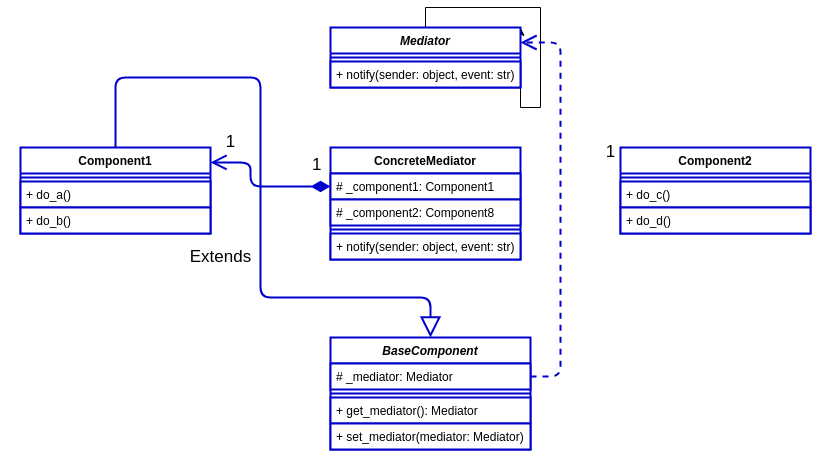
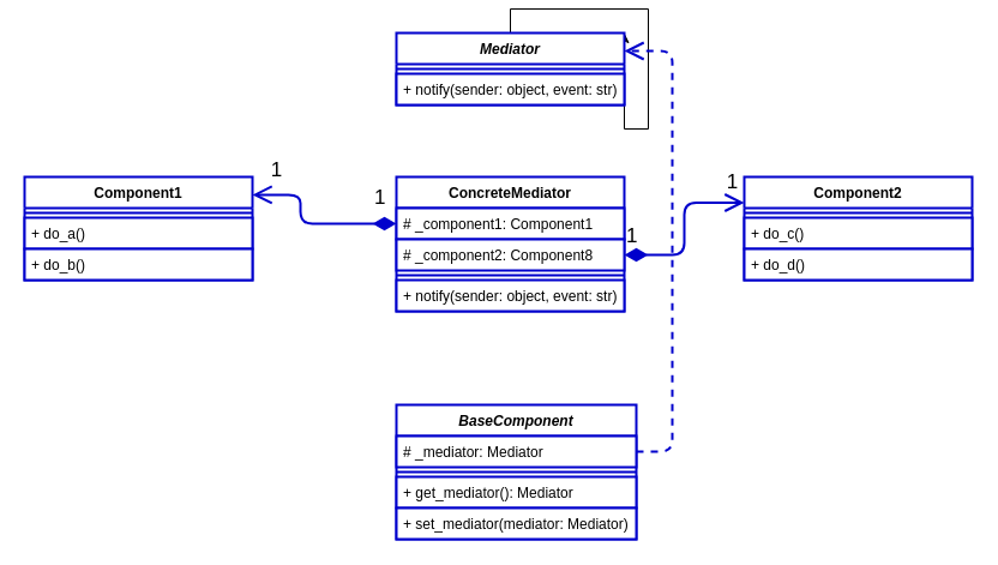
- <mxCell id="28" value="Extends" style="endArrow=block;endSize=16;endFill=0;html=1;labelBackgroundColor=none;strokeColor=#0000CC;strokeWidth=2;fontSize=17;fontColor=#000000;exitX=0.5;exitY=0;exitDx=0;exitDy=0;entryX=0.5;entryY=0;entryDx=0;entryDy=0;" parent="1" source="21" target="15" edge="1"><mxGeometry x="0.225" y="-40" width="160" relative="1" as="geometry"><mxPoint x="360" y="240" as="sourcePoint" /><mxPoint x="520" y="240" as="targetPoint" /><Array as="points"><mxPoint x="115" y="70" /><mxPoint x="260" y="70" /><mxPoint x="260" y="290" /><mxPoint x="430" y="290" /></Array><mxPoint as="offset" /></mxGeometry></mxCell>
+ <mxCell id="26" value="1" style="endArrow=open;html=1;endSize=12;startArrow=diamondThin;startSize=14;startFill=1;edgeStyle=orthogonalEdgeStyle;align=left;verticalAlign=bottom;labelBackgroundColor=none;strokeColor=#0000CC;strokeWidth=2;fontSize=17;fontColor=#000000;exitX=1;exitY=0.5;exitDx=0;exitDy=0;entryX=0;entryY=0.25;entryDx=0;entryDy=0;" parent="1" source="8" target="11" edge="1"><mxGeometry x="-1" y="3" relative="1" as="geometry"><mxPoint x="360" y="240" as="sourcePoint" /><mxPoint x="520" y="240" as="targetPoint" /><Array as="points"><mxPoint x="570" y="205" /><mxPoint x="570" y="162" /></Array></mxGeometry></mxCell>
